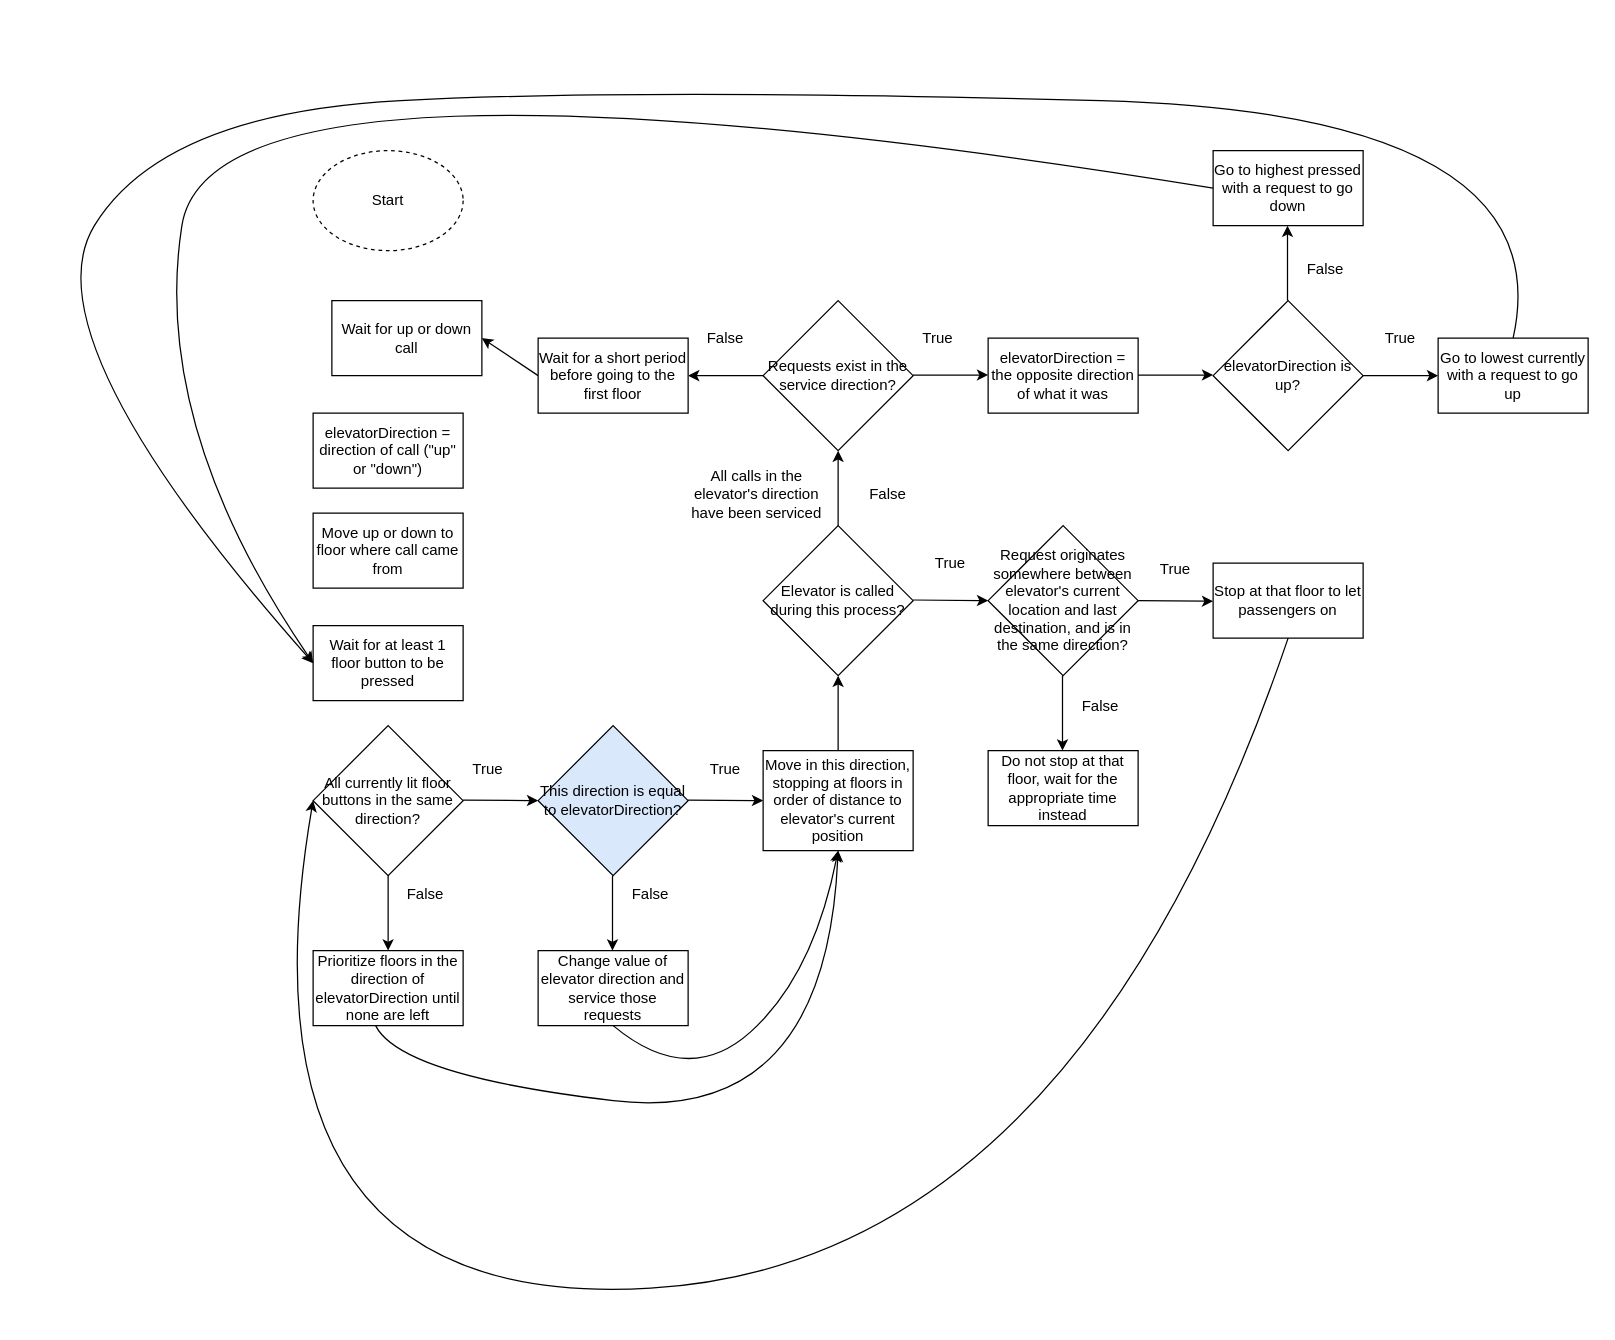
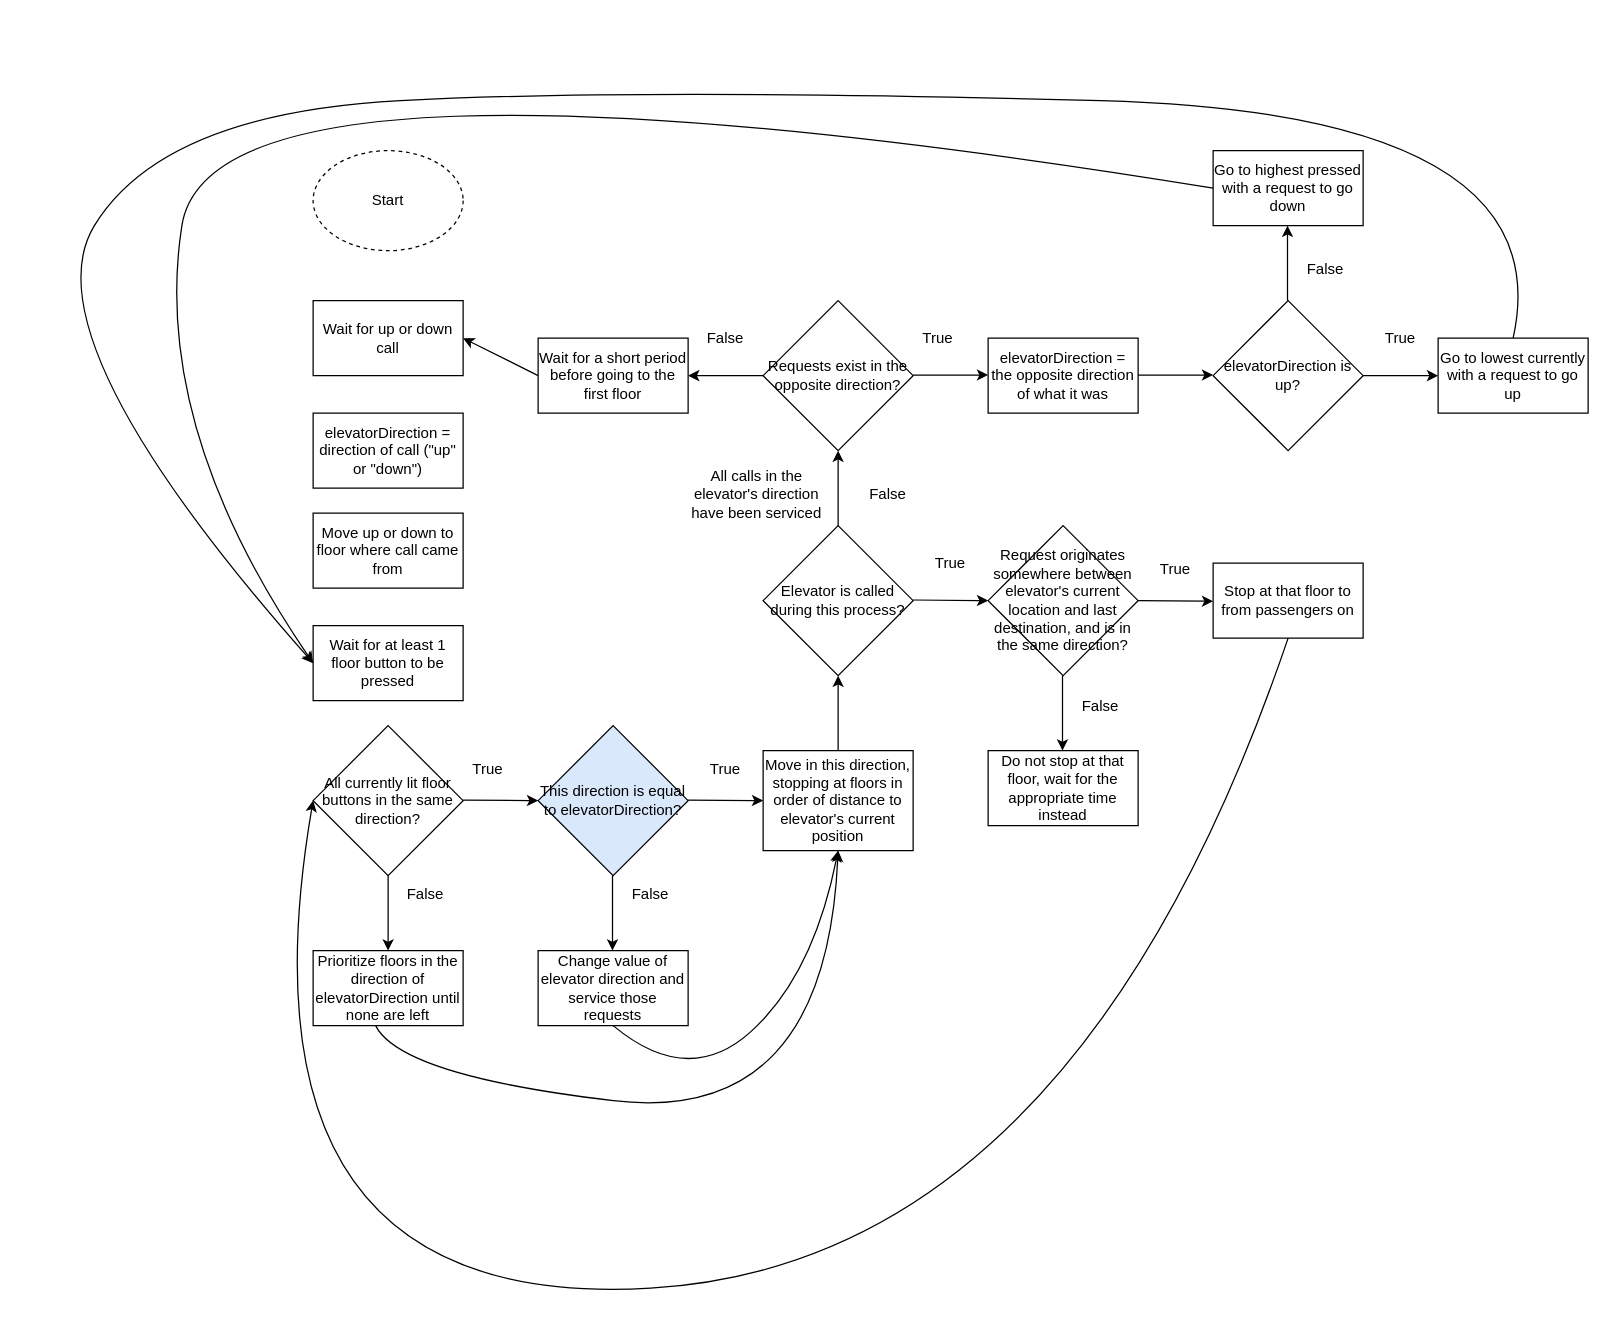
- <mxCell id="3" value="Wait for up or down call" style="rounded=0;whiteSpace=wrap;html=1;" vertex="1" parent="1"><mxGeometry x="265" y="240" width="120" height="60" as="geometry" /></mxCell>
+ <mxCell id="3" value="Wait for up or down call" style="rounded=0;whiteSpace=wrap;html=1;" vertex="1" parent="1"><mxGeometry x="250" y="240" width="120" height="60" as="geometry" /></mxCell>
- <mxCell id="37" value="Requests exist in the service direction?" style="rhombus;whiteSpace=wrap;html=1;" vertex="1" parent="1"><mxGeometry x="610" y="240" width="120" height="120" as="geometry" /></mxCell>
+ <mxCell id="37" value="Requests exist in the opposite direction?" style="rhombus;whiteSpace=wrap;html=1;" vertex="1" parent="1"><mxGeometry x="610" y="240" width="120" height="120" as="geometry" /></mxCell>
- <mxCell id="33" value="Stop at that floor to let passengers on" style="rounded=0;whiteSpace=wrap;html=1;" vertex="1" parent="1"><mxGeometry x="970" y="450" width="120" height="60" as="geometry" /></mxCell>
+ <mxCell id="33" value="Stop at that floor to from passengers on" style="rounded=0;whiteSpace=wrap;html=1;" vertex="1" parent="1"><mxGeometry x="970" y="450" width="120" height="60" as="geometry" /></mxCell>
